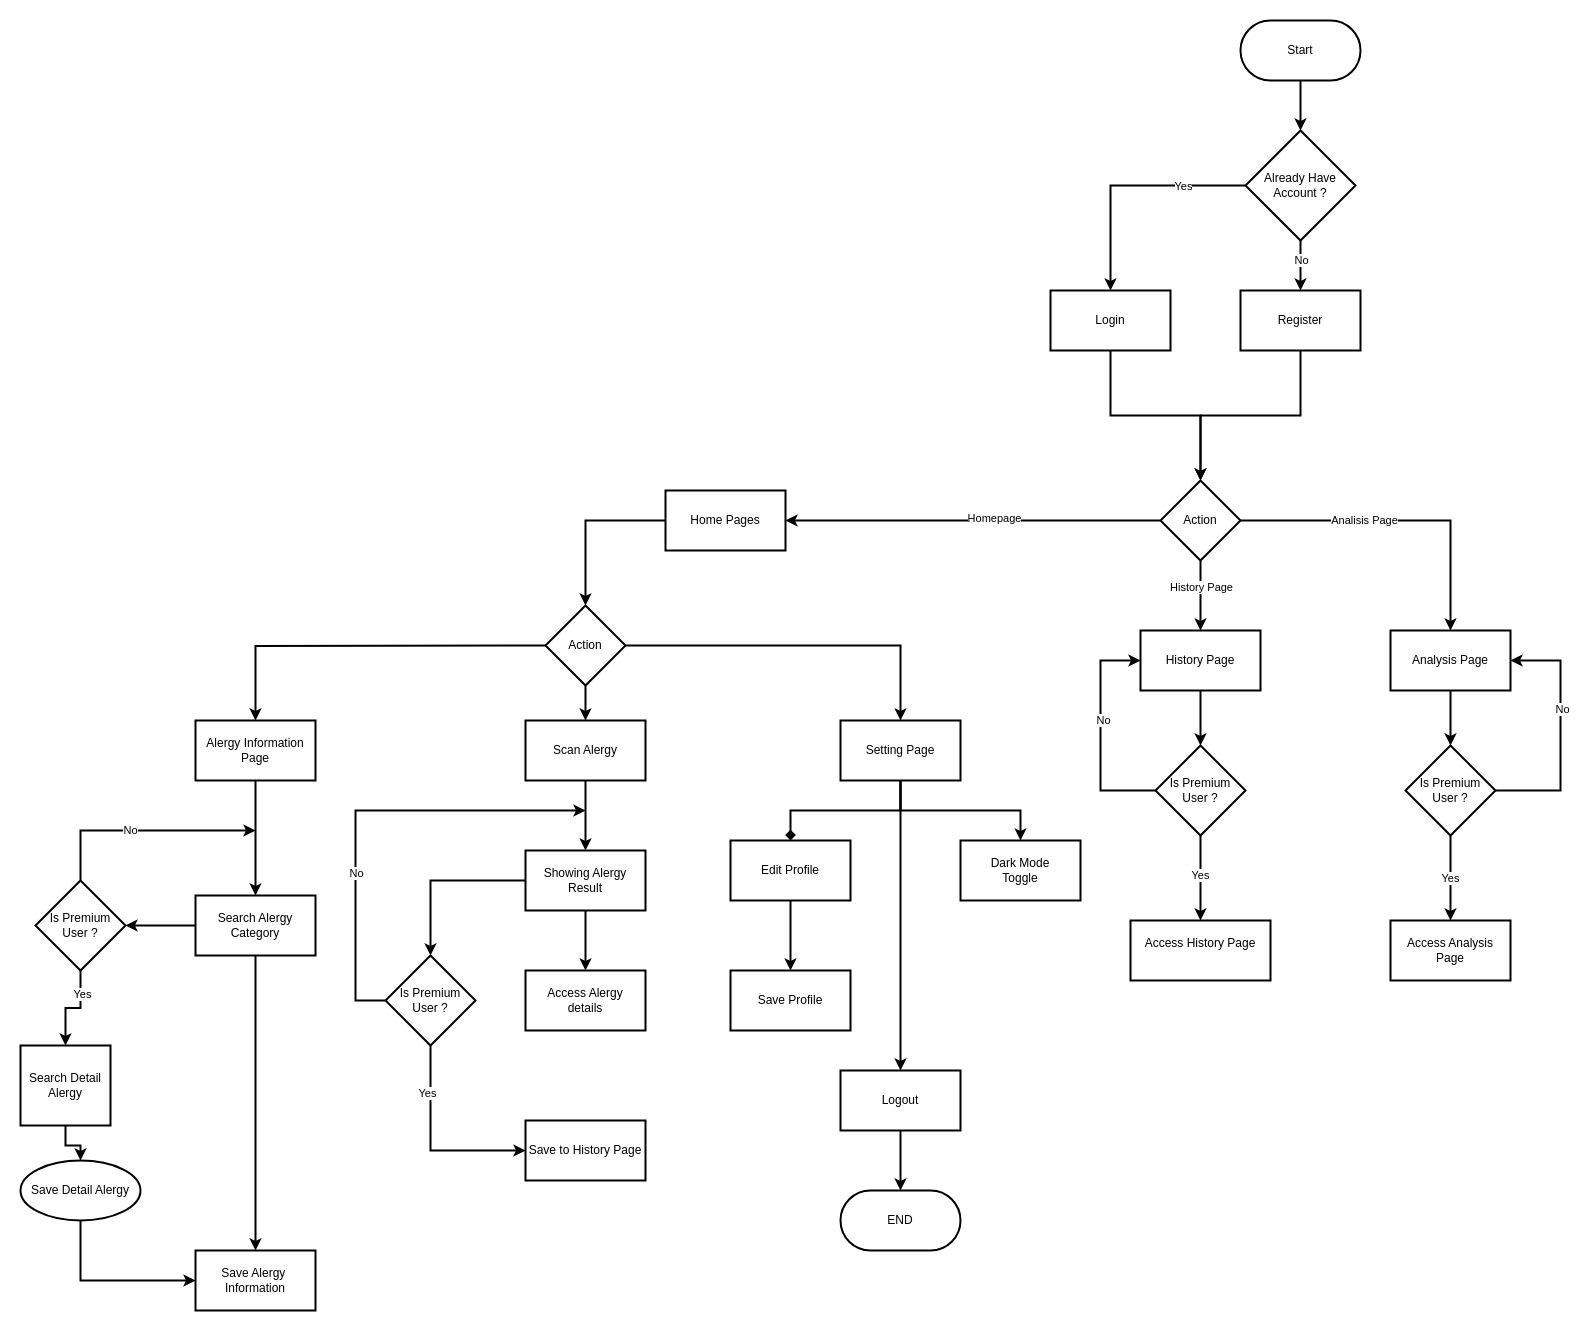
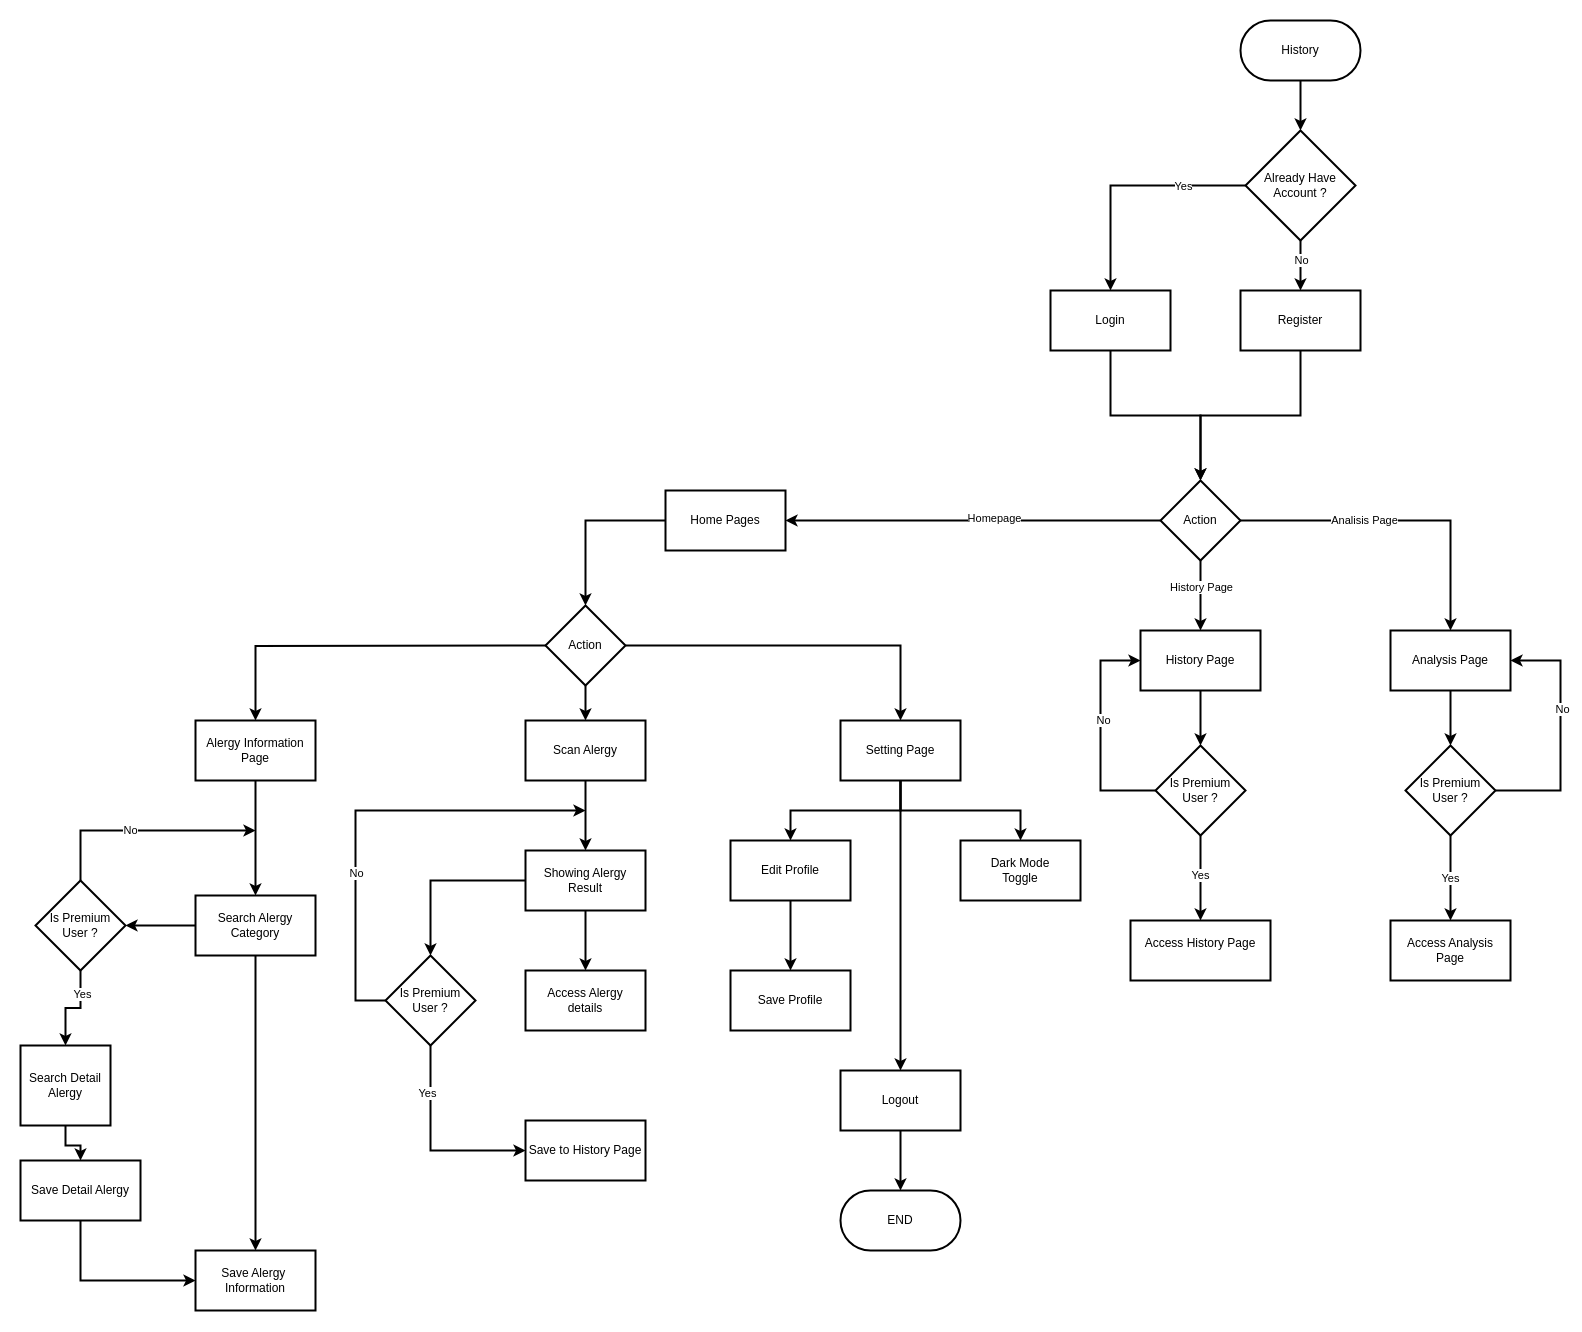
- <mxCell id="3" value="Start" style="rounded=1;whiteSpace=wrap;html=1;arcSize=50;strokeWidth=2;" parent="1" vertex="1"><mxGeometry x="1240" y="20" width="120" height="60" as="geometry" /></mxCell>
+ <mxCell id="3" value="History" style="rounded=1;whiteSpace=wrap;html=1;arcSize=50;strokeWidth=2;" parent="1" vertex="1"><mxGeometry x="1240" y="20" width="120" height="60" as="geometry" /></mxCell>
- <mxCell id="22" style="edgeStyle=orthogonalEdgeStyle;rounded=0;orthogonalLoop=1;jettySize=auto;html=1;entryX=0.5;entryY=0;entryDx=0;entryDy=0;strokeWidth=2;endArrow=diamond;" edge="1" parent="1" source="25" target="74"><mxGeometry relative="1" as="geometry" /></mxCell>
+ <mxCell id="22" style="edgeStyle=orthogonalEdgeStyle;rounded=0;orthogonalLoop=1;jettySize=auto;html=1;entryX=0.5;entryY=0;entryDx=0;entryDy=0;strokeWidth=2;" edge="1" parent="1" source="25" target="74"><mxGeometry relative="1" as="geometry" /></mxCell>
- <mxCell id="72" value="Save Detail Alergy" style="ellipse;whiteSpace=wrap;html=1;strokeWidth=2;" vertex="1" parent="1"><mxGeometry x="20" y="1160" width="120" height="60" as="geometry" /></mxCell>
+ <mxCell id="72" value="Save Detail Alergy" style="rounded=0;whiteSpace=wrap;html=1;strokeWidth=2;" vertex="1" parent="1"><mxGeometry x="20" y="1160" width="120" height="60" as="geometry" /></mxCell>
